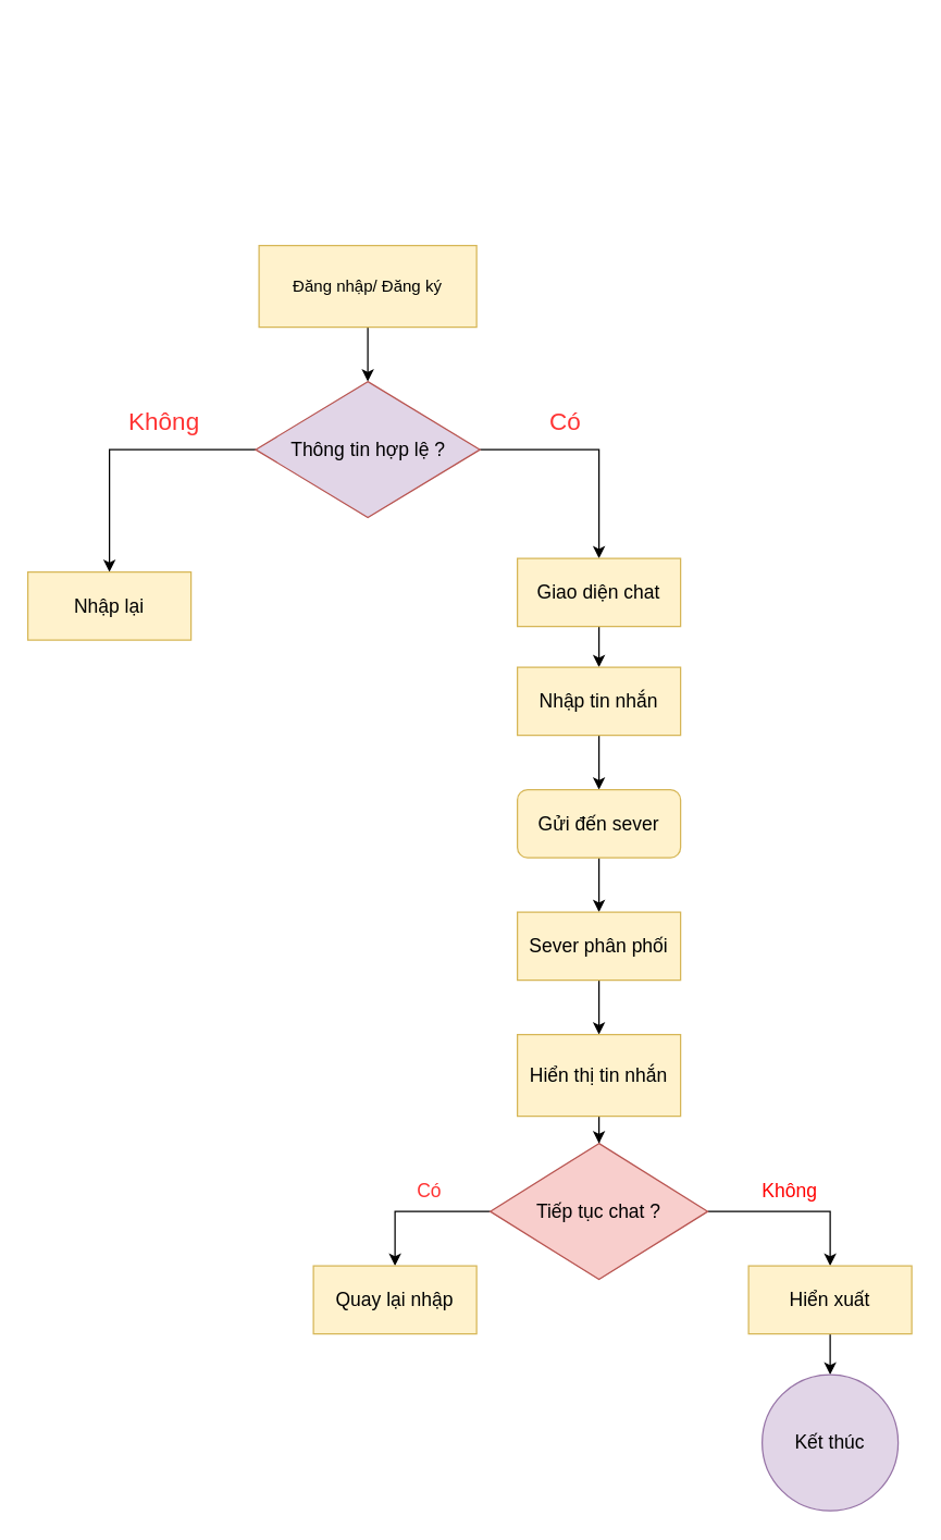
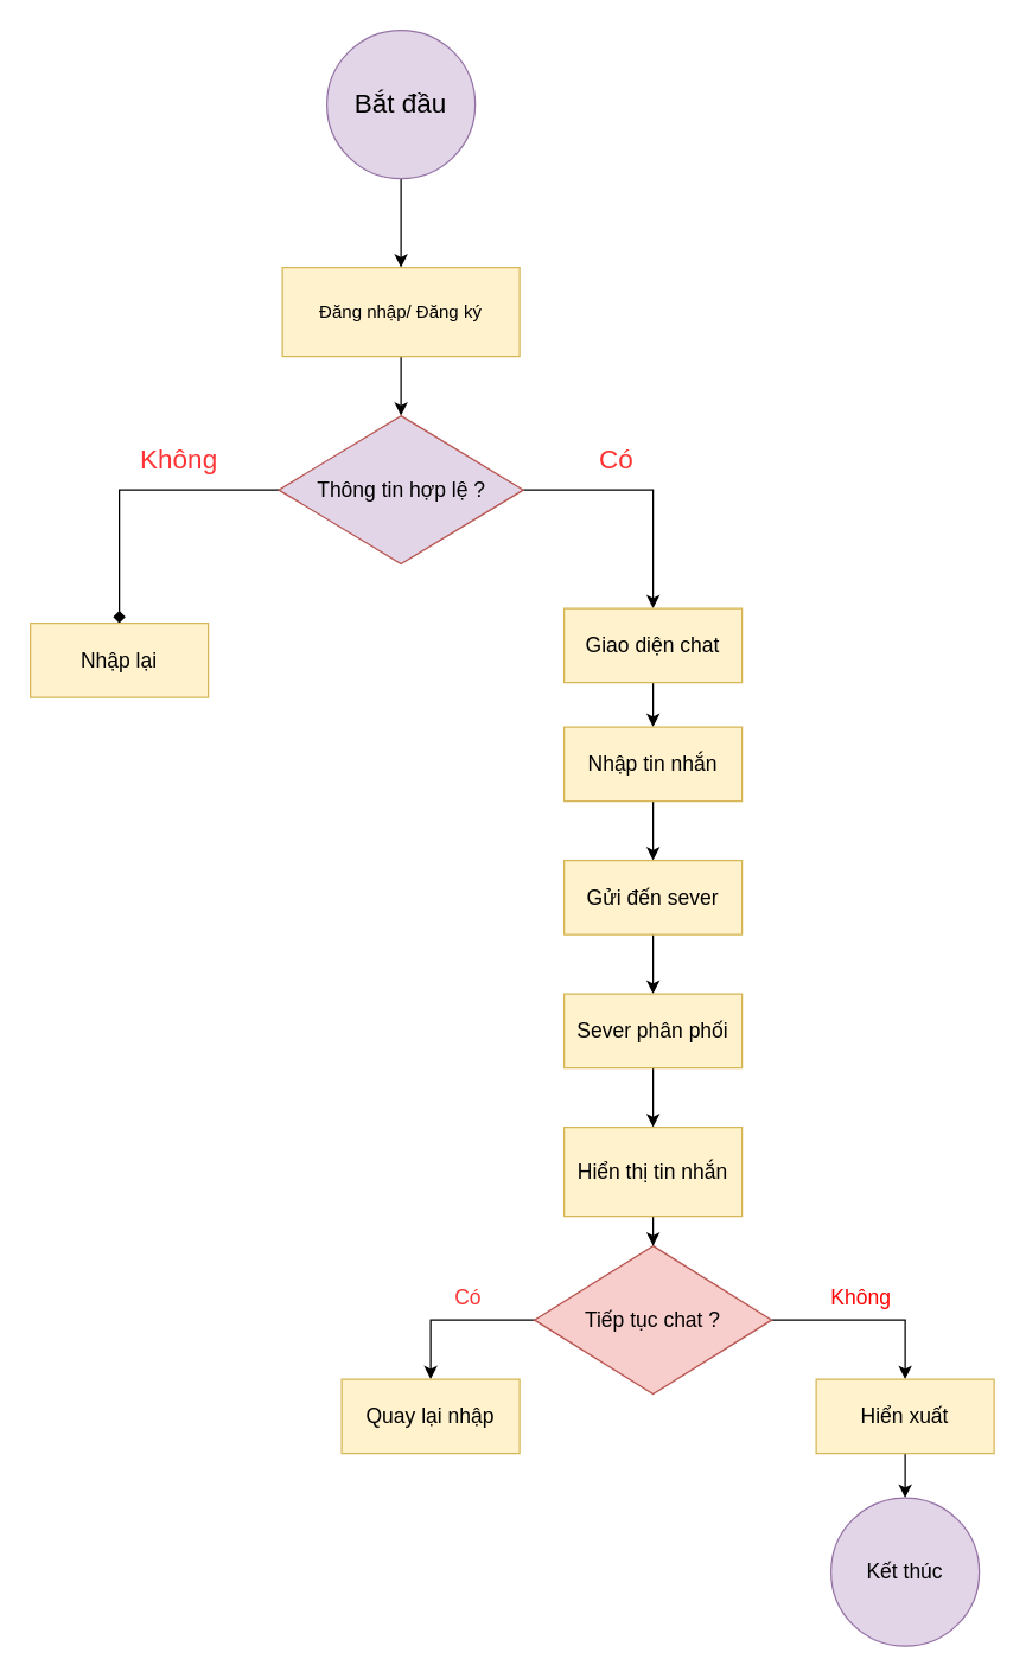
+ <mxCell id="5" value="&lt;font style=&quot;font-size: 18px;&quot;&gt;Bắt đầu&lt;/font&gt;" style="ellipse;whiteSpace=wrap;html=1;aspect=fixed;fillColor=#e1d5e7;strokeColor=#9673a6;" vertex="1" parent="1"><mxGeometry x="220" y="20" width="100" height="100" as="geometry" /></mxCell>
+ <mxCell id="4" style="edgeStyle=orthogonalEdgeStyle;rounded=0;orthogonalLoop=1;jettySize=auto;html=1;exitX=0.5;exitY=1;exitDx=0;exitDy=0;entryX=0.5;entryY=0;entryDx=0;entryDy=0;" edge="1" parent="1" source="5" target="3"><mxGeometry relative="1" as="geometry" /></mxCell>
- <mxCell id="7" style="edgeStyle=orthogonalEdgeStyle;rounded=0;orthogonalLoop=1;jettySize=auto;html=1;exitX=0;exitY=0.5;exitDx=0;exitDy=0;" edge="1" parent="1" source="8" target="9"><mxGeometry relative="1" as="geometry" /></mxCell>
+ <mxCell id="7" style="edgeStyle=orthogonalEdgeStyle;rounded=0;orthogonalLoop=1;jettySize=auto;html=1;exitX=0;exitY=0.5;exitDx=0;exitDy=0;endArrow=diamond;" edge="1" parent="1" source="8" target="9"><mxGeometry relative="1" as="geometry" /></mxCell>
- <mxCell id="15" value="&lt;font style=&quot;font-size: 14px;&quot;&gt;Gửi đến sever&lt;/font&gt;" style="whiteSpace=wrap;html=1;fillColor=#fff2cc;strokeColor=#d6b656;rounded=1;" vertex="1" parent="1"><mxGeometry x="380" y="580" width="120" height="50" as="geometry" /></mxCell>
+ <mxCell id="15" value="&lt;font style=&quot;font-size: 14px;&quot;&gt;Gửi đến sever&lt;/font&gt;" style="rounded=0;whiteSpace=wrap;html=1;fillColor=#fff2cc;strokeColor=#d6b656;" vertex="1" parent="1"><mxGeometry x="380" y="580" width="120" height="50" as="geometry" /></mxCell>
